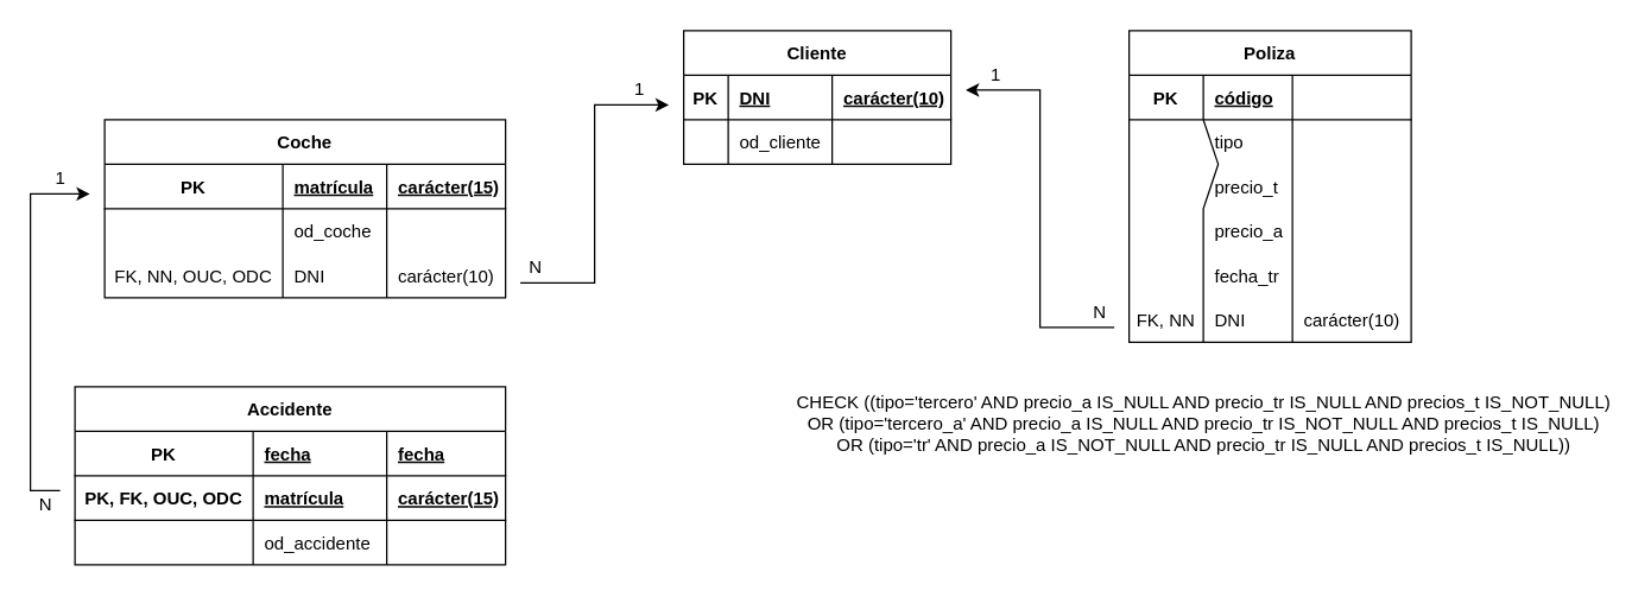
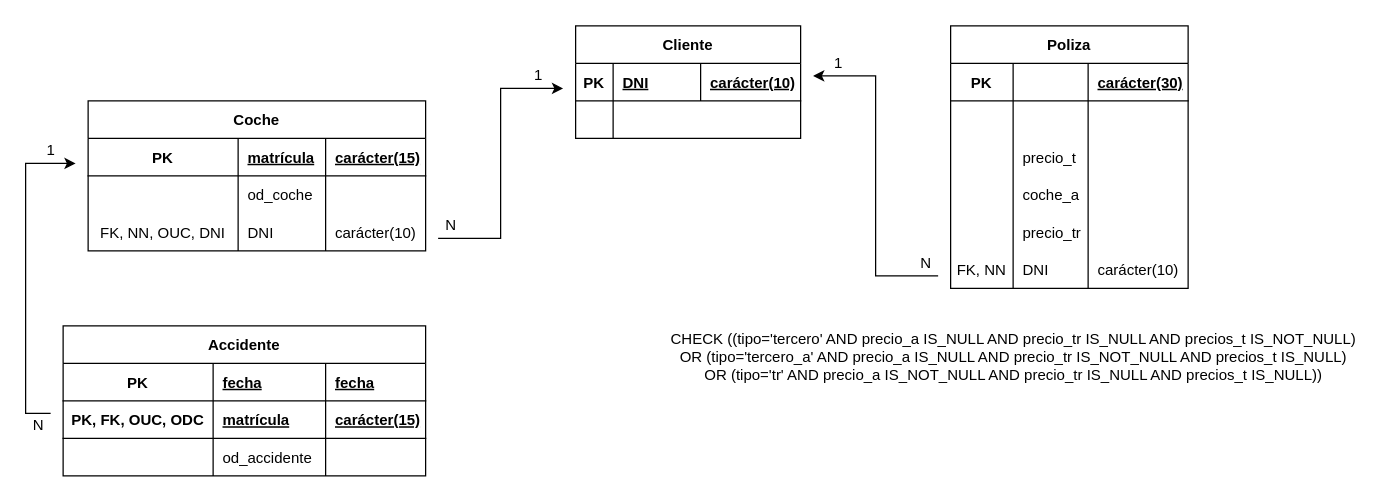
- <mxCell id="46" value="código" style="shape=partialRectangle;connectable=0;fillColor=none;top=0;left=0;bottom=0;right=0;align=left;spacingLeft=6;fontStyle=5;overflow=hidden;" parent="44" vertex="1"><mxGeometry x="50" width="60" height="30" as="geometry"><mxRectangle width="60" height="30" as="alternateBounds" /></mxGeometry></mxCell>
+ <mxCell id="47" value="carácter(30)" style="shape=partialRectangle;connectable=0;fillColor=none;top=0;left=0;bottom=0;right=0;align=left;spacingLeft=6;fontStyle=5;overflow=hidden;" parent="44" vertex="1"><mxGeometry x="110" width="80" height="30" as="geometry"><mxRectangle width="80" height="30" as="alternateBounds" /></mxGeometry></mxCell>
- <mxCell id="35" value="od_cliente" style="shape=partialRectangle;connectable=0;fillColor=none;top=0;left=0;bottom=0;right=0;align=left;spacingLeft=6;overflow=hidden;" parent="33" vertex="1"><mxGeometry x="30" width="70" height="30" as="geometry"><mxRectangle width="70" height="30" as="alternateBounds" /></mxGeometry></mxCell>
- <mxCell id="49" value="tipo" style="shape=partialRectangle;connectable=0;fillColor=none;top=0;left=0;bottom=0;right=0;align=left;spacingLeft=6;overflow=hidden;" parent="48" vertex="1"><mxGeometry x="50" width="60" height="30" as="geometry"><mxRectangle width="60" height="30" as="alternateBounds" /></mxGeometry></mxCell>
- <mxCell id="57" value="precio_a" style="shape=partialRectangle;connectable=0;fillColor=none;top=0;left=0;bottom=0;right=0;align=left;spacingLeft=6;overflow=hidden;" parent="55" vertex="1"><mxGeometry x="50" width="60" height="30" as="geometry"><mxRectangle width="60" height="30" as="alternateBounds" /></mxGeometry></mxCell>
+ <mxCell id="57" value="coche_a" style="shape=partialRectangle;connectable=0;fillColor=none;top=0;left=0;bottom=0;right=0;align=left;spacingLeft=6;overflow=hidden;" parent="55" vertex="1"><mxGeometry x="50" width="60" height="30" as="geometry"><mxRectangle width="60" height="30" as="alternateBounds" /></mxGeometry></mxCell>
- <mxCell id="25" value="FK, NN, OUC, ODC" style="shape=partialRectangle;connectable=0;fillColor=none;top=0;left=0;bottom=0;right=0;fontStyle=0;overflow=hidden;" parent="24" vertex="1"><mxGeometry width="120" height="30" as="geometry"><mxRectangle width="120" height="30" as="alternateBounds" /></mxGeometry></mxCell>
+ <mxCell id="25" value="FK, NN, OUC, DNI" style="shape=partialRectangle;connectable=0;fillColor=none;top=0;left=0;bottom=0;right=0;fontStyle=0;overflow=hidden;" parent="24" vertex="1"><mxGeometry width="120" height="30" as="geometry"><mxRectangle width="120" height="30" as="alternateBounds" /></mxGeometry></mxCell>
- <mxCell id="61" value="fecha_tr" style="shape=partialRectangle;connectable=0;fillColor=none;top=0;left=0;bottom=0;right=0;align=left;spacingLeft=6;overflow=hidden;" parent="59" vertex="1"><mxGeometry x="50" width="60" height="30" as="geometry"><mxRectangle width="60" height="30" as="alternateBounds" /></mxGeometry></mxCell>
+ <mxCell id="61" value="precio_tr" style="shape=partialRectangle;connectable=0;fillColor=none;top=0;left=0;bottom=0;right=0;align=left;spacingLeft=6;overflow=hidden;" parent="59" vertex="1"><mxGeometry x="50" width="60" height="30" as="geometry"><mxRectangle width="60" height="30" as="alternateBounds" /></mxGeometry></mxCell>
